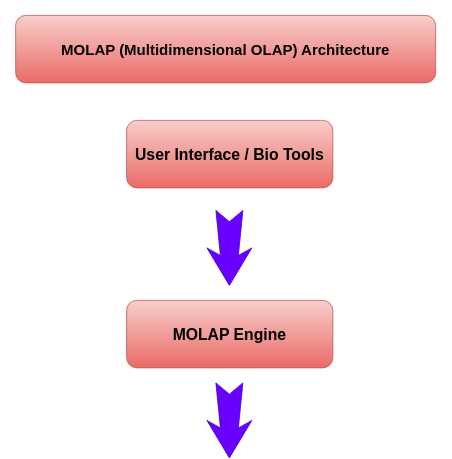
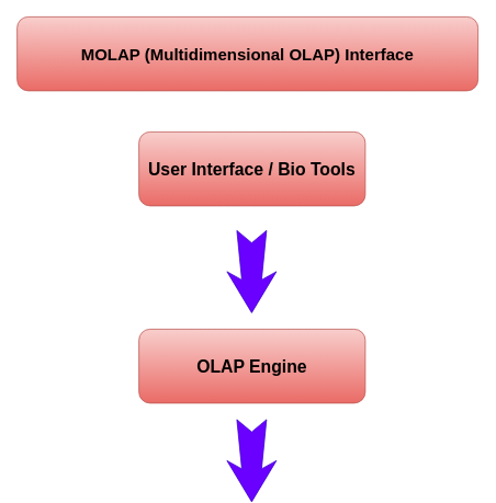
- <mxCell id="6" value="&lt;font style=&quot;font-size: 20px;&quot;&gt;&lt;b&gt;MOLAP (Multidimensional OLAP) Architecture&lt;/b&gt;&lt;/font&gt;" style="rounded=1;whiteSpace=wrap;html=1;fillColor=#f8cecc;strokeColor=#b85450;gradientColor=#ea6b66;" vertex="1" parent="1"><mxGeometry x="20" y="20" width="560" height="90" as="geometry" /></mxCell>
+ <mxCell id="6" value="&lt;font style=&quot;font-size: 20px;&quot;&gt;&lt;b&gt;MOLAP (Multidimensional OLAP) Interface&lt;/b&gt;&lt;/font&gt;" style="rounded=1;whiteSpace=wrap;html=1;fillColor=#f8cecc;strokeColor=#b85450;gradientColor=#ea6b66;" vertex="1" parent="1"><mxGeometry x="20" y="20" width="560" height="90" as="geometry" /></mxCell>
- <mxCell id="4" value="&lt;font style=&quot;font-size: 21px;&quot;&gt;&lt;b style=&quot;&quot;&gt;MOLAP Engine&lt;/b&gt;&lt;/font&gt;" style="rounded=1;whiteSpace=wrap;html=1;fillColor=#f8cecc;strokeColor=#b85450;gradientColor=#ea6b66;" vertex="1" parent="1"><mxGeometry x="168" y="400" width="275" height="90" as="geometry" /></mxCell>
+ <mxCell id="4" value="&lt;font style=&quot;font-size: 21px;&quot;&gt;&lt;b style=&quot;&quot;&gt;OLAP Engine&lt;/b&gt;&lt;/font&gt;" style="rounded=1;whiteSpace=wrap;html=1;fillColor=#f8cecc;strokeColor=#b85450;gradientColor=#ea6b66;" vertex="1" parent="1"><mxGeometry x="168" y="400" width="275" height="90" as="geometry" /></mxCell>
